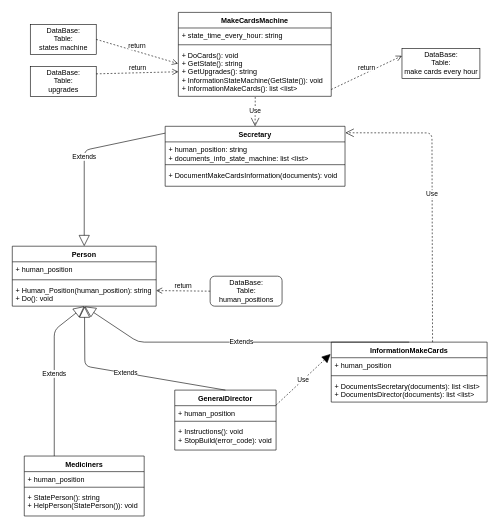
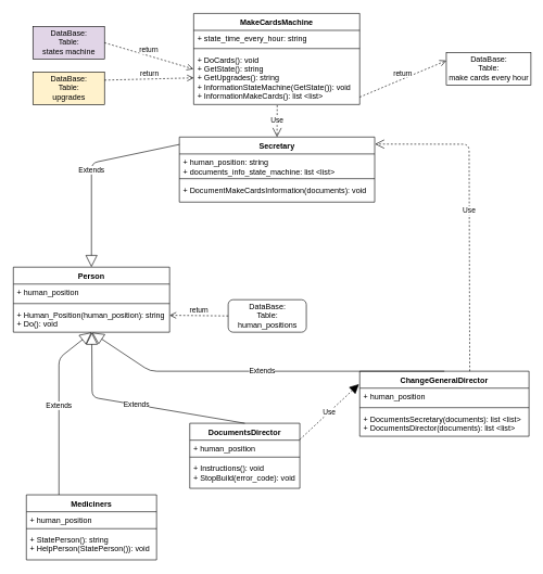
- <mxCell id="25" value="DataBase:&lt;br&gt;Table:&lt;br&gt;states machine" style="html=1;" vertex="1" parent="1"><mxGeometry x="50" y="40" width="110" height="50" as="geometry" /></mxCell>
+ <mxCell id="25" value="DataBase:&lt;br&gt;Table:&lt;br&gt;states machine" style="html=1;fillColor=#e1d5e7;" vertex="1" parent="1"><mxGeometry x="50" y="40" width="110" height="50" as="geometry" /></mxCell>
- <mxCell id="33" value="DataBase:&lt;br&gt;Table:&lt;br&gt;make cards every hour" style="html=1;" vertex="1" parent="1"><mxGeometry x="670" y="80" width="130" height="50" as="geometry" /></mxCell>
+ <mxCell id="33" value="DataBase:&lt;br&gt;Table:&lt;br&gt;make cards every hour" style="html=1;" vertex="1" parent="1"><mxGeometry x="685" y="80" width="130" height="50" as="geometry" /></mxCell>
- <mxCell id="31" value="DataBase:&lt;br&gt;Table:&lt;br&gt;upgrades" style="html=1;" vertex="1" parent="1"><mxGeometry x="50" y="110" width="110" height="50" as="geometry" /></mxCell>
+ <mxCell id="31" value="DataBase:&lt;br&gt;Table:&lt;br&gt;upgrades" style="html=1;fillColor=#fff2cc;" vertex="1" parent="1"><mxGeometry x="50" y="110" width="110" height="50" as="geometry" /></mxCell>
- <mxCell id="18" value="InformationMakeCards" style="swimlane;fontStyle=1;align=center;verticalAlign=top;childLayout=stackLayout;horizontal=1;startSize=26;horizontalStack=0;resizeParent=1;resizeParentMax=0;resizeLast=0;collapsible=1;marginBottom=0;" vertex="1" parent="1"><mxGeometry x="552" y="570" width="260" height="100" as="geometry" /></mxCell>
+ <mxCell id="18" value="ChangeGeneralDirector" style="swimlane;fontStyle=1;align=center;verticalAlign=top;childLayout=stackLayout;horizontal=1;startSize=26;horizontalStack=0;resizeParent=1;resizeParentMax=0;resizeLast=0;collapsible=1;marginBottom=0;" vertex="1" parent="1"><mxGeometry x="552" y="570" width="260" height="100" as="geometry" /></mxCell>
- <mxCell id="14" value="GeneralDirector" style="swimlane;fontStyle=1;align=center;verticalAlign=top;childLayout=stackLayout;horizontal=1;startSize=26;horizontalStack=0;resizeParent=1;resizeParentMax=0;resizeLast=0;collapsible=1;marginBottom=0;" vertex="1" parent="1"><mxGeometry x="291" y="650" width="169" height="100" as="geometry" /></mxCell>
+ <mxCell id="14" value="DocumentsDirector" style="swimlane;fontStyle=1;align=center;verticalAlign=top;childLayout=stackLayout;horizontal=1;startSize=26;horizontalStack=0;resizeParent=1;resizeParentMax=0;resizeLast=0;collapsible=1;marginBottom=0;" vertex="1" parent="1"><mxGeometry x="291" y="650" width="169" height="100" as="geometry" /></mxCell>
